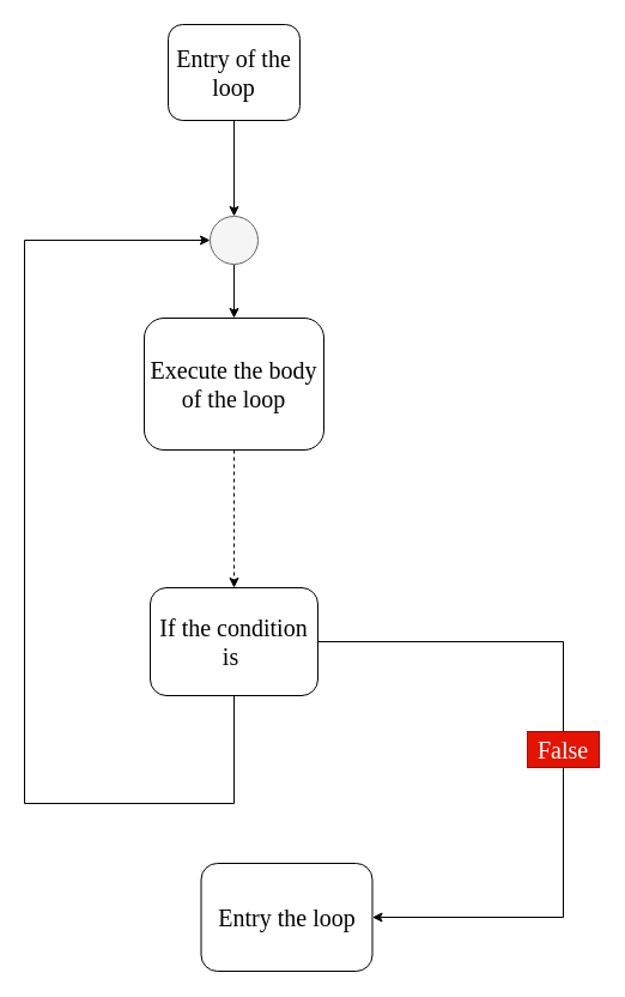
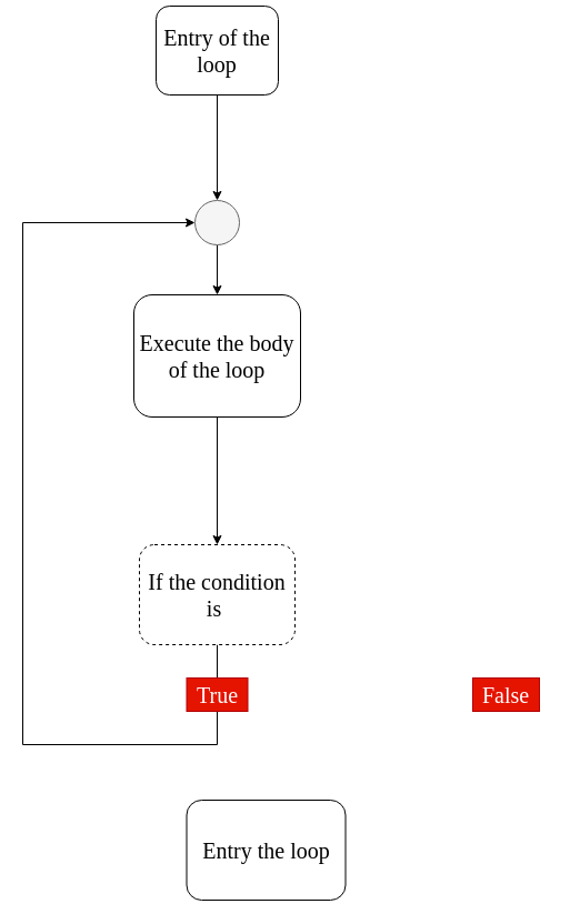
- <mxCell id="3" value="Entry of the loop" style="rounded=1;whiteSpace=wrap;html=1;fontFamily=Comic Sans MS;fontSize=20;" parent="1" vertex="1"><mxGeometry x="140" y="20" width="110" height="80" as="geometry" /></mxCell>
+ <mxCell id="3" value="Entry of the loop" style="rounded=1;whiteSpace=wrap;html=1;fontFamily=Comic Sans MS;fontSize=20;" parent="1" vertex="1"><mxGeometry x="140" y="5" width="110" height="80" as="geometry" /></mxCell>
- <mxCell id="6" style="edgeStyle=orthogonalEdgeStyle;rounded=0;orthogonalLoop=1;jettySize=auto;html=1;entryX=0.5;entryY=0;entryDx=0;entryDy=0;dashed=1;" parent="1" source="7" target="10" edge="1"><mxGeometry relative="1" as="geometry" /></mxCell>
+ <mxCell id="6" style="edgeStyle=orthogonalEdgeStyle;rounded=0;orthogonalLoop=1;jettySize=auto;html=1;entryX=0.5;entryY=0;entryDx=0;entryDy=0;" parent="1" source="7" target="10" edge="1"><mxGeometry relative="1" as="geometry" /></mxCell>
- <mxCell id="10" value="If the condition is&amp;nbsp;" style="rounded=1;whiteSpace=wrap;html=1;fontFamily=Comic Sans MS;fontSize=20;" parent="1" vertex="1"><mxGeometry x="125" y="490" width="140" height="90" as="geometry" /></mxCell>
+ <mxCell id="10" value="If the condition is&amp;nbsp;" style="rounded=1;whiteSpace=wrap;html=1;fontFamily=Comic Sans MS;fontSize=20;dashed=1;" parent="1" vertex="1"><mxGeometry x="125" y="490" width="140" height="90" as="geometry" /></mxCell>
- <mxCell id="9" style="edgeStyle=orthogonalEdgeStyle;rounded=0;orthogonalLoop=1;jettySize=auto;html=1;entryX=1;entryY=0.5;entryDx=0;entryDy=0;fontFamily=Comic Sans MS;fontSize=20;" parent="1" source="10" target="12" edge="1"><mxGeometry relative="1" as="geometry"><Array as="points"><mxPoint x="470" y="535" /><mxPoint x="470" y="765" /></Array></mxGeometry></mxCell>
+ <mxCell id="11" value="True" style="text;html=1;strokeColor=#B20000;fillColor=#e51400;align=center;verticalAlign=middle;whiteSpace=wrap;rounded=0;fontSize=20;fontFamily=Comic Sans MS;fontColor=#ffffff;" parent="1" vertex="1"><mxGeometry x="167.5" y="610" width="55" height="30" as="geometry" /></mxCell>
- <mxCell id="13" value="False" style="text;html=1;strokeColor=#B20000;fillColor=#e51400;align=center;verticalAlign=middle;whiteSpace=wrap;rounded=0;fontFamily=Comic Sans MS;fontSize=20;fontColor=#ffffff;" parent="1" vertex="1"><mxGeometry x="440" y="610" width="60" height="30" as="geometry" /></mxCell>
+ <mxCell id="13" value="False" style="text;html=1;strokeColor=#B20000;fillColor=#e51400;align=center;verticalAlign=middle;whiteSpace=wrap;rounded=0;fontFamily=Comic Sans MS;fontSize=20;fontColor=#ffffff;" parent="1" vertex="1"><mxGeometry x="425" y="610" width="60" height="30" as="geometry" /></mxCell>
